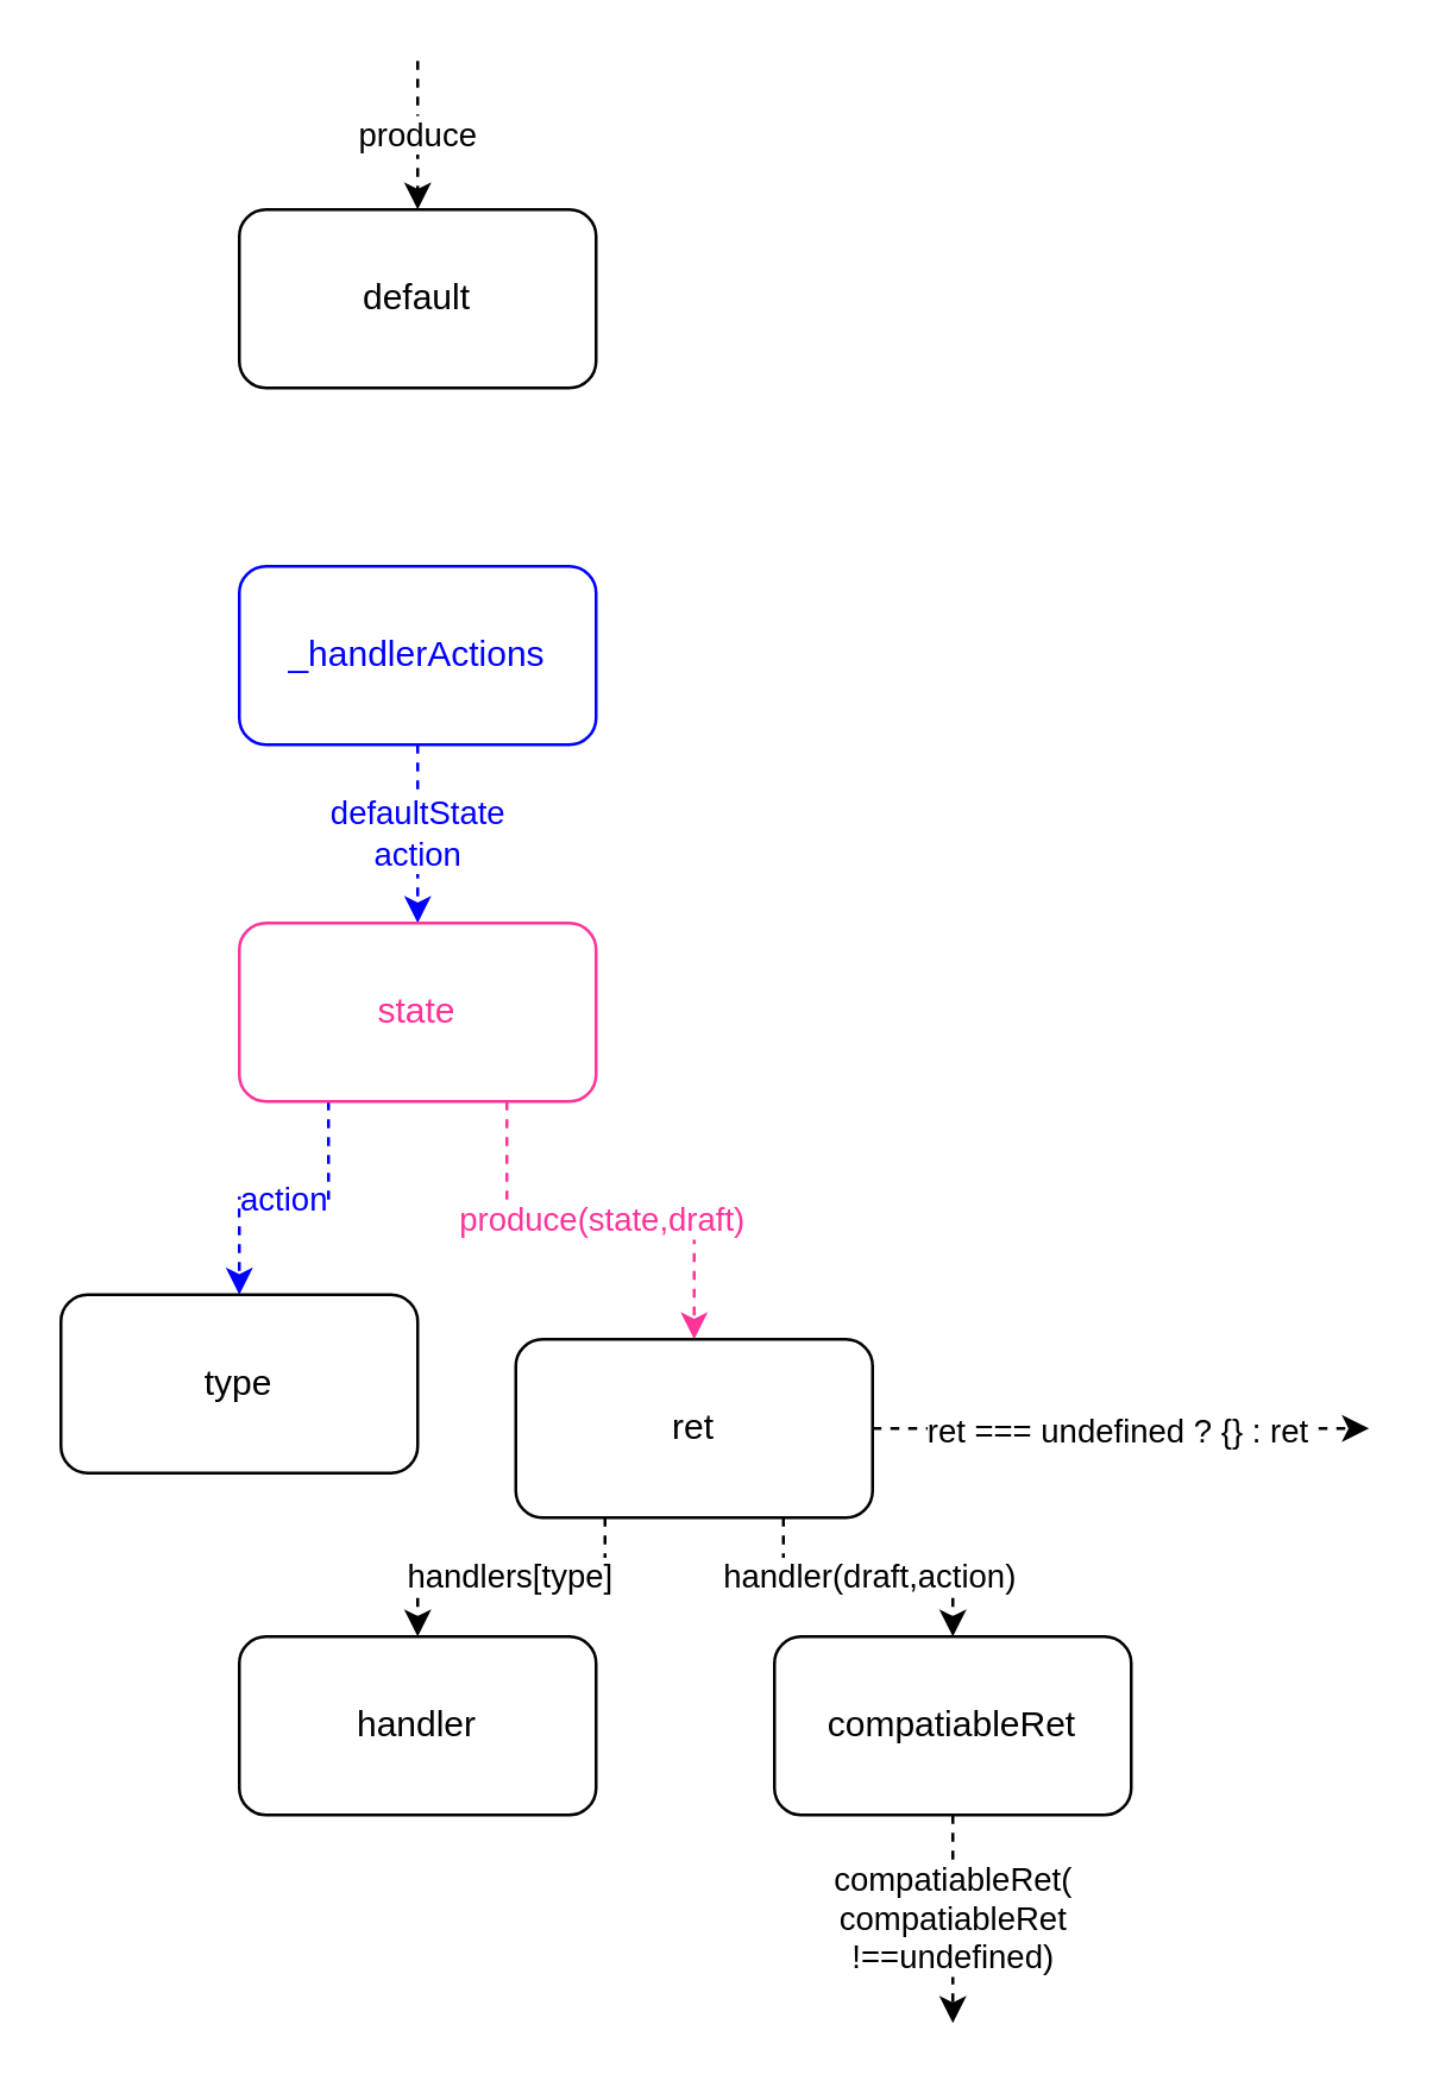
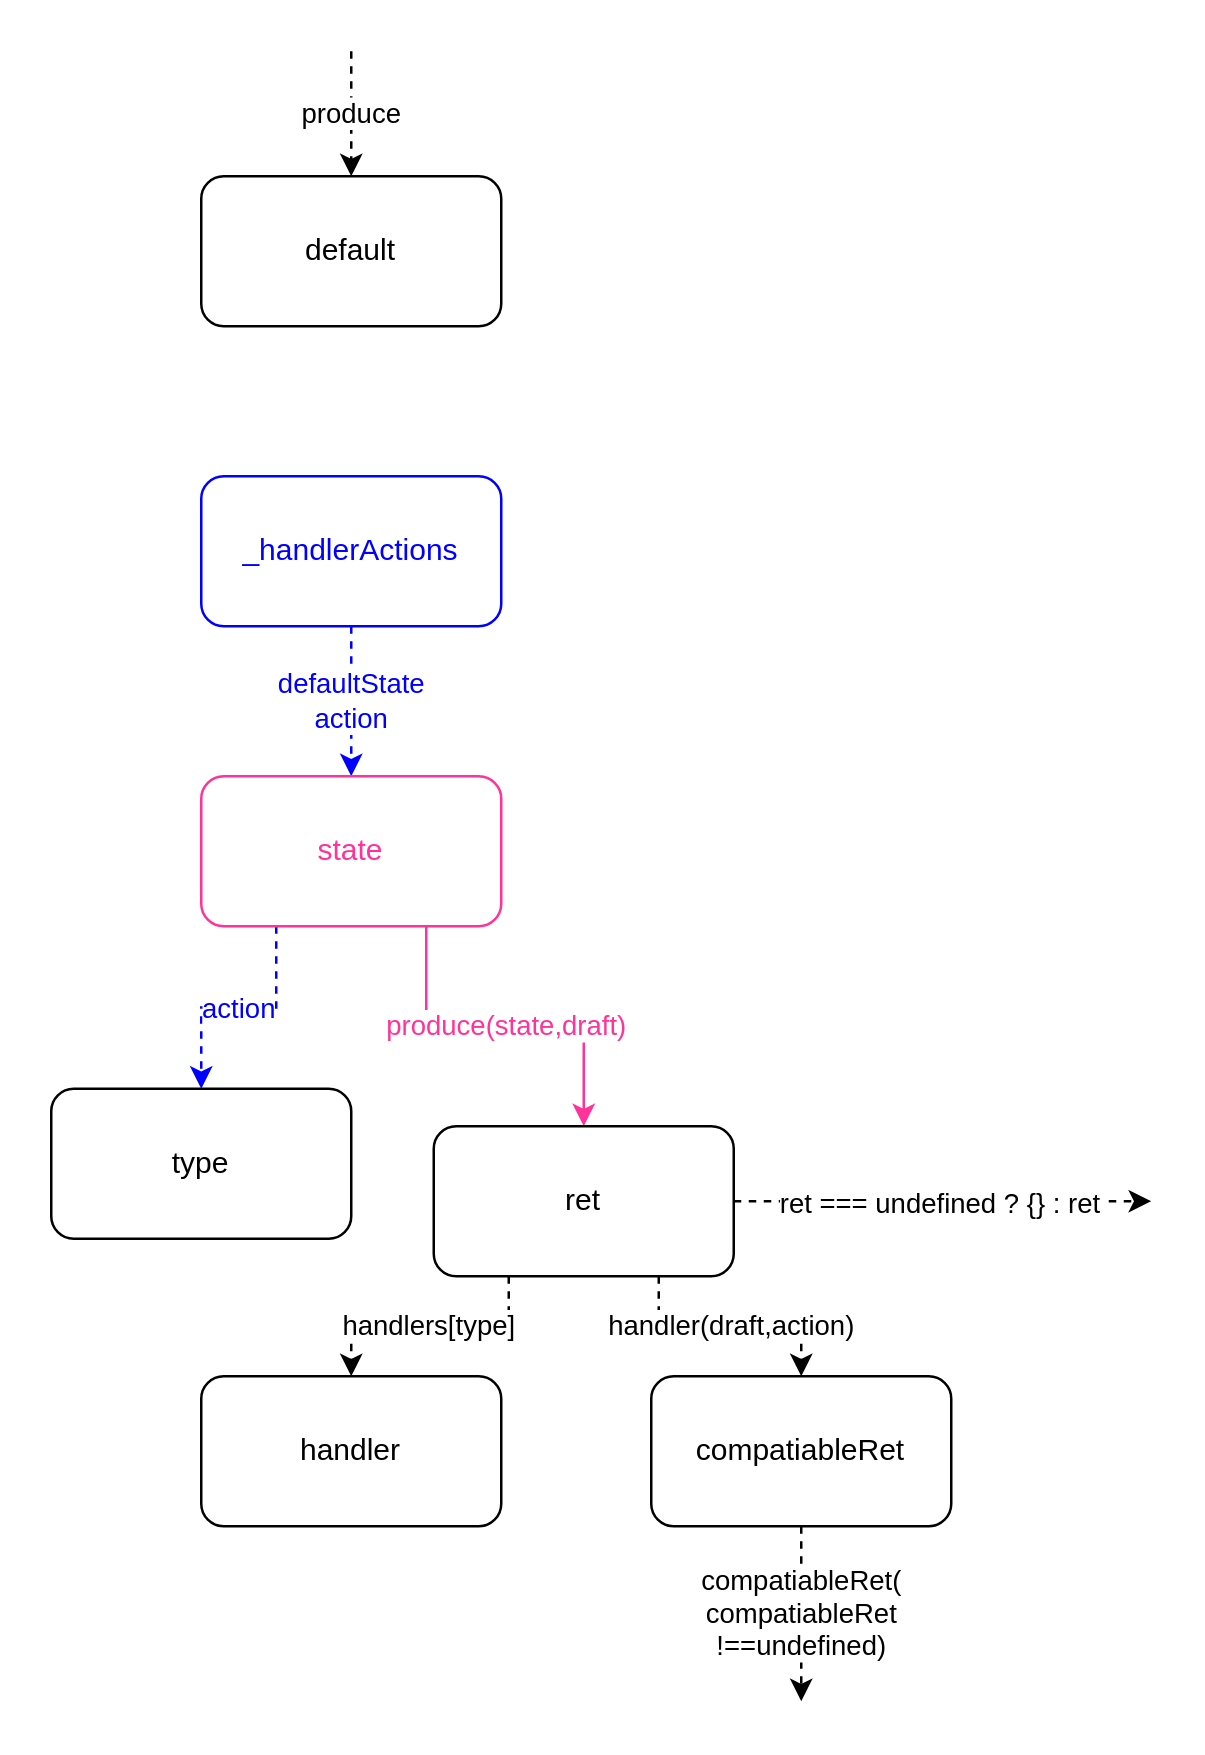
- <mxCell id="7" value="produce(state,draft)" style="edgeStyle=orthogonalEdgeStyle;rounded=0;orthogonalLoop=1;jettySize=auto;html=1;exitX=0.75;exitY=1;exitDx=0;exitDy=0;entryX=0.5;entryY=0;entryDx=0;entryDy=0;dashed=1;fontColor=#FF3399;strokeColor=#FF3399;" parent="1" source="8" target="13" edge="1"><mxGeometry relative="1" as="geometry" /></mxCell>
+ <mxCell id="7" value="produce(state,draft)" style="edgeStyle=orthogonalEdgeStyle;rounded=0;orthogonalLoop=1;jettySize=auto;html=1;exitX=0.75;exitY=1;exitDx=0;exitDy=0;entryX=0.5;entryY=0;entryDx=0;entryDy=0;dashed=0;fontColor=#FF3399;strokeColor=#FF3399;" parent="1" source="8" target="13" edge="1"><mxGeometry relative="1" as="geometry" /></mxCell>
